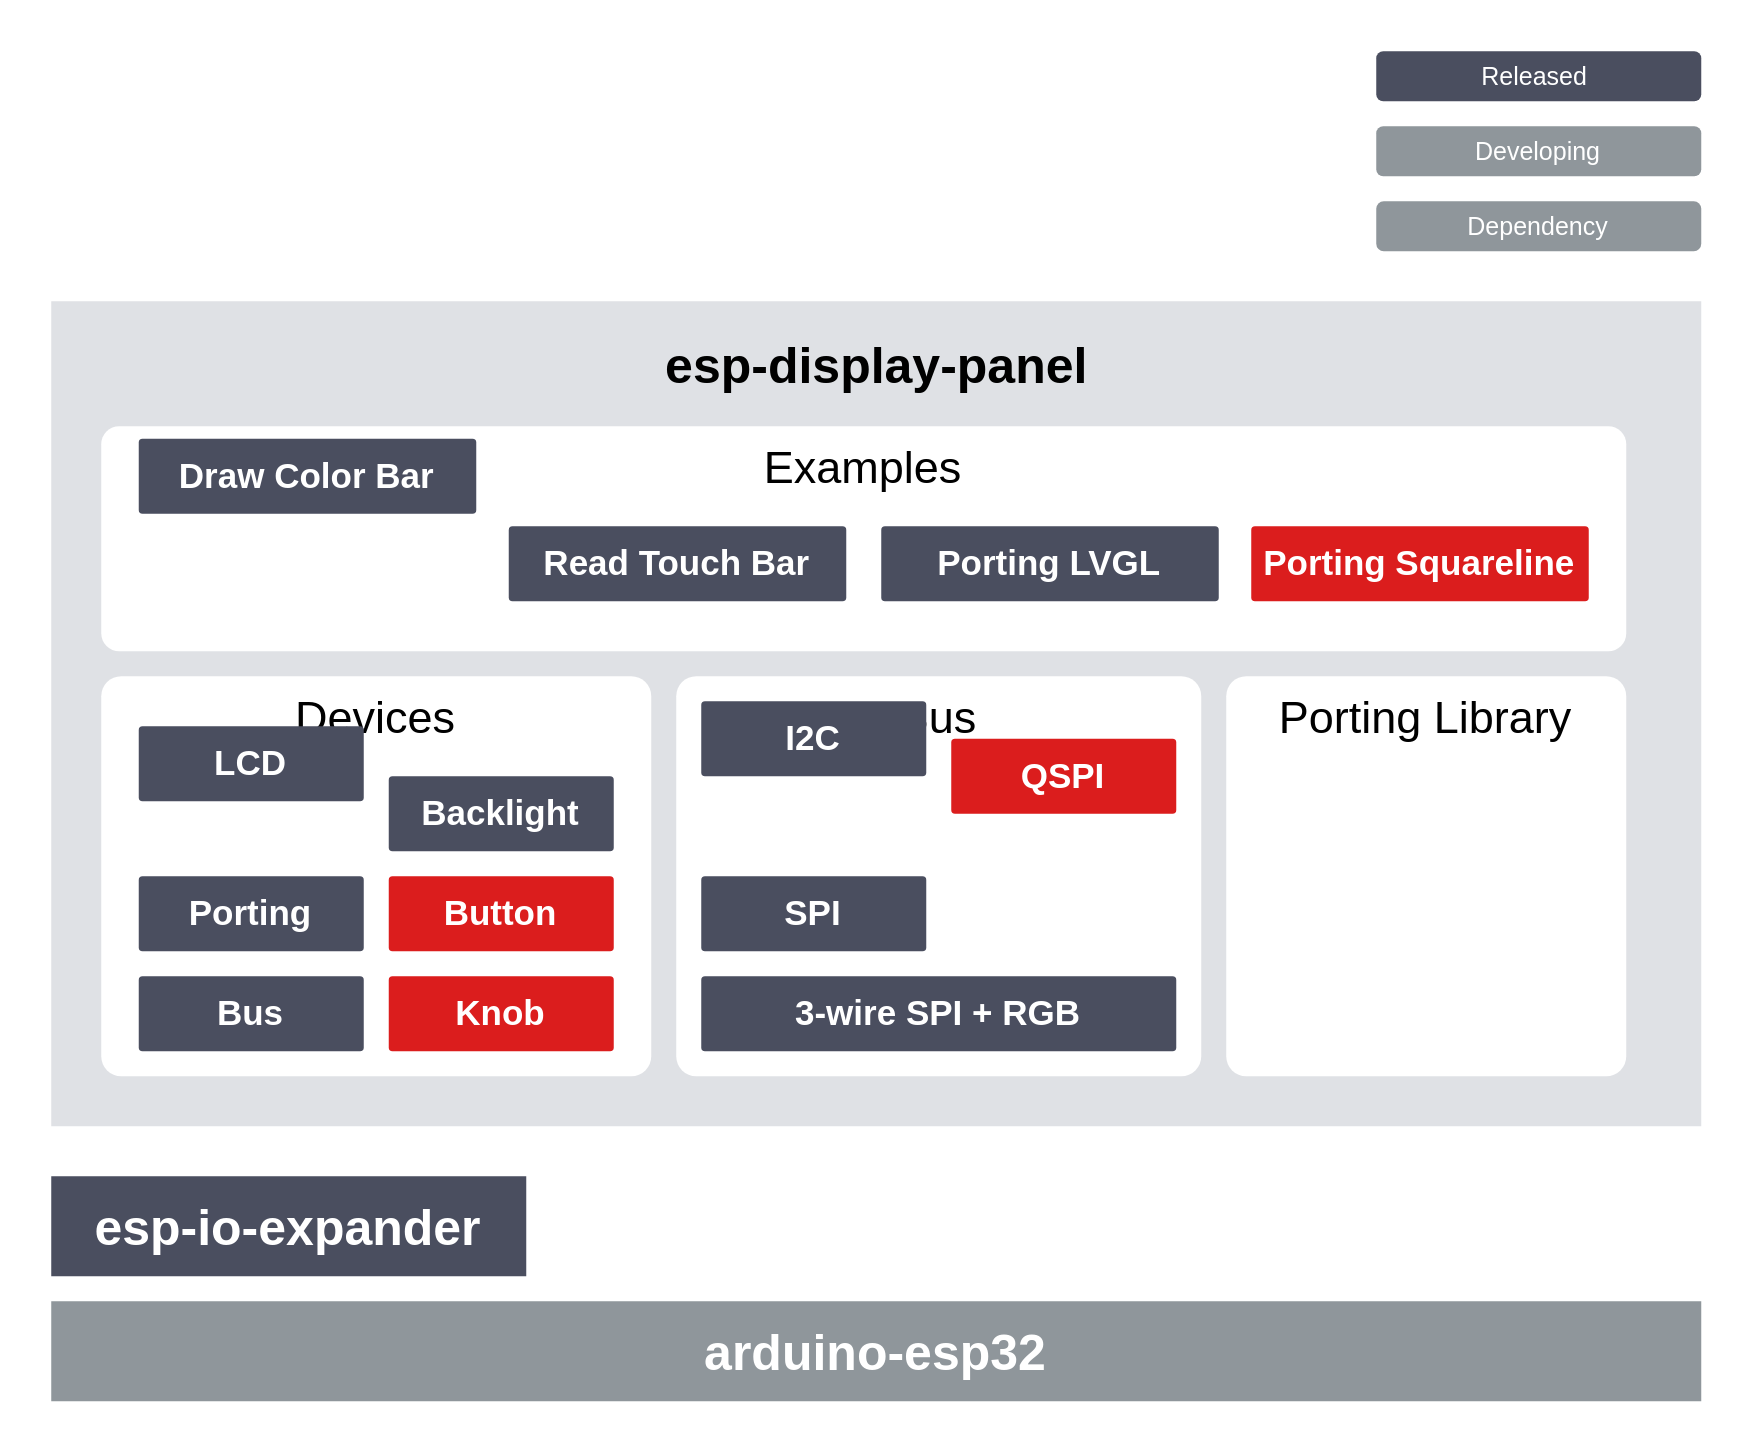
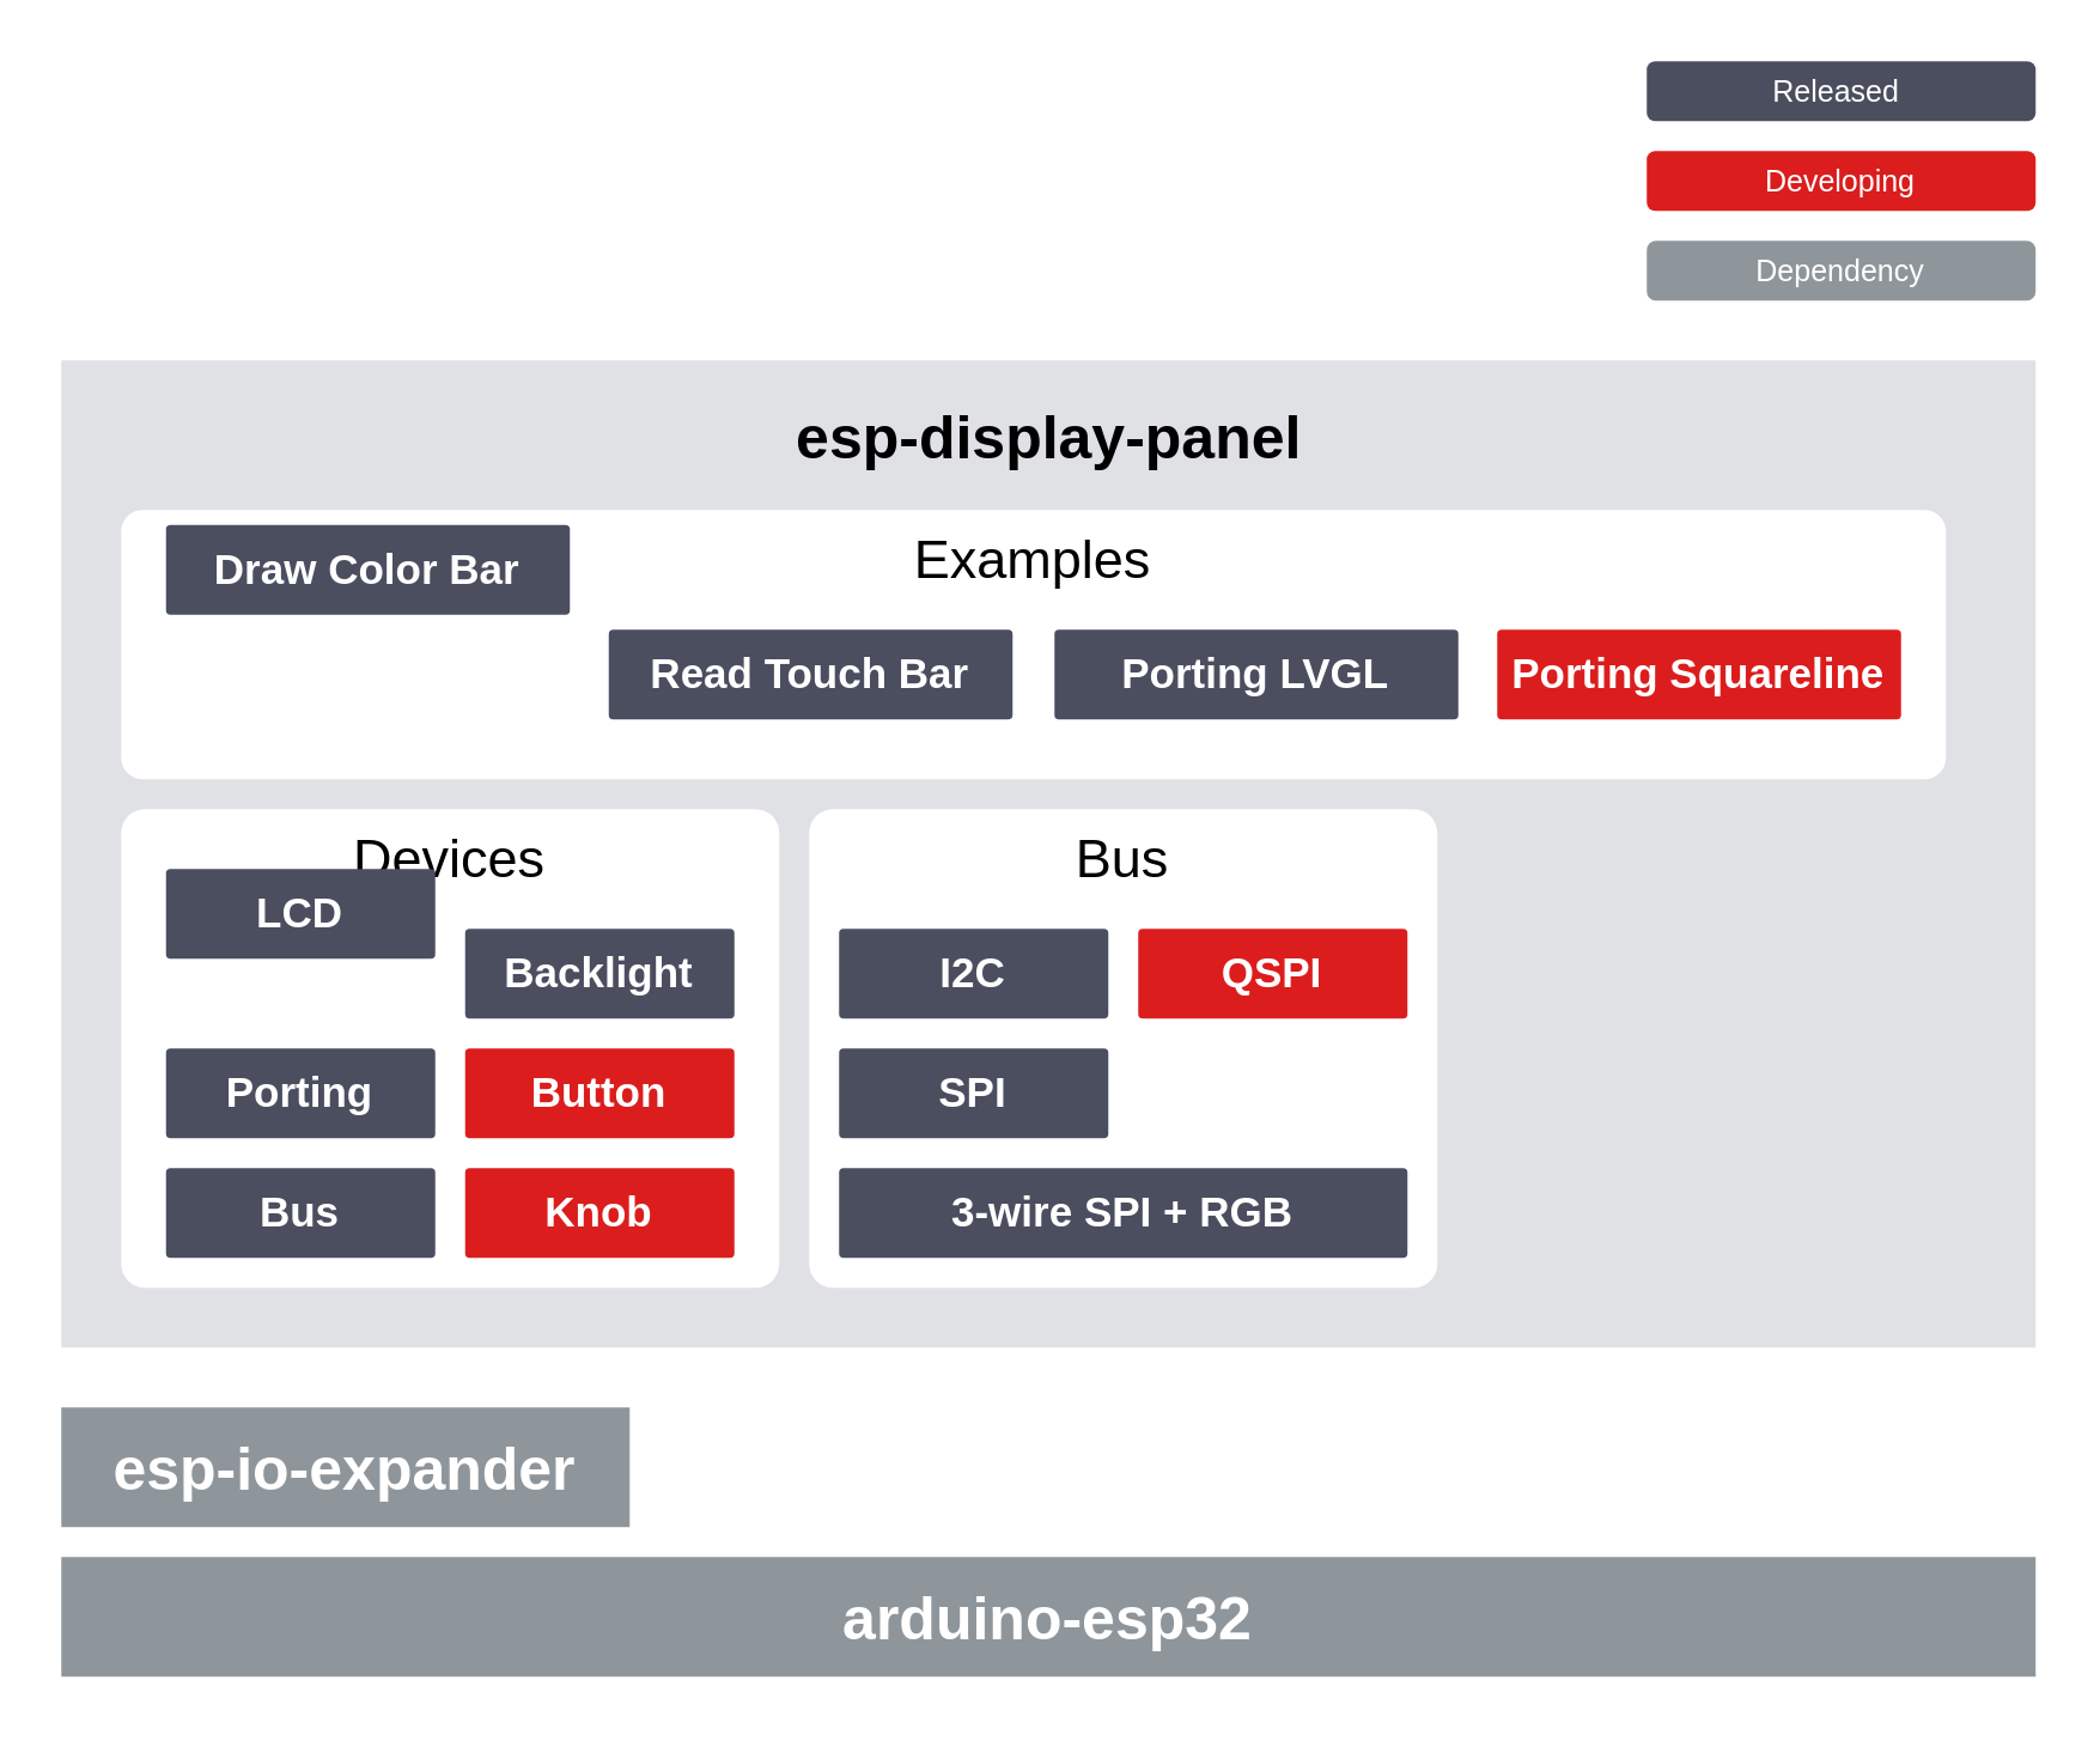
- <mxCell id="5" value="&lt;span style=&quot;font-size: 10px;&quot;&gt;&lt;font color=&quot;#ffffff&quot;&gt;Developing&lt;/font&gt;&lt;/span&gt;" style="rounded=1;whiteSpace=wrap;html=1;verticalAlign=middle;fillColor=#8f969b;strokeColor=none;fontSize=10;arcSize=14;fontColor=#000000;fontStyle=0;" parent="1" vertex="1"><mxGeometry x="550" y="50" width="130" height="20" as="geometry" /></mxCell>
+ <mxCell id="5" value="&lt;span style=&quot;font-size: 10px;&quot;&gt;&lt;font color=&quot;#ffffff&quot;&gt;Developing&lt;/font&gt;&lt;/span&gt;" style="rounded=1;whiteSpace=wrap;html=1;verticalAlign=middle;fillColor=#DB1D1D;strokeColor=none;fontSize=10;arcSize=14;fontColor=#000000;fontStyle=0" parent="1" vertex="1"><mxGeometry x="550" y="50" width="130" height="20" as="geometry" /></mxCell>
- <mxCell id="20" value="&lt;b&gt;&lt;font color=&quot;#ffffff&quot;&gt;I2C&lt;/font&gt;&lt;/b&gt;" style="rounded=1;whiteSpace=wrap;html=1;verticalAlign=middle;fillColor=#4A4E5F;strokeColor=none;fontColor=#000000;fontSize=14;gradientColor=none;arcSize=5;strokeWidth=2;movable=1;resizable=1;rotatable=1;deletable=1;editable=1;connectable=1;" parent="1" vertex="1"><mxGeometry x="280" y="280" width="90" height="30" as="geometry" /></mxCell>
+ <mxCell id="20" value="&lt;b&gt;&lt;font color=&quot;#ffffff&quot;&gt;I2C&lt;/font&gt;&lt;/b&gt;" style="rounded=1;whiteSpace=wrap;html=1;verticalAlign=middle;fillColor=#4A4E5F;strokeColor=none;fontColor=#000000;fontSize=14;gradientColor=none;arcSize=5;strokeWidth=2;movable=1;resizable=1;rotatable=1;deletable=1;editable=1;connectable=1;" parent="1" vertex="1"><mxGeometry x="280" y="310" width="90" height="30" as="geometry" /></mxCell>
- <mxCell id="23" value="&lt;b&gt;&lt;font color=&quot;#ffffff&quot;&gt;QSPI&lt;/font&gt;&lt;/b&gt;" style="rounded=1;whiteSpace=wrap;html=1;verticalAlign=middle;fillColor=#DB1D1D;strokeColor=none;fontColor=#000000;fontSize=14;gradientColor=none;arcSize=5;strokeWidth=2;movable=1;resizable=1;rotatable=1;deletable=1;editable=1;connectable=1;" parent="1" vertex="1"><mxGeometry x="380" y="295" width="90" height="30" as="geometry" /></mxCell>
+ <mxCell id="23" value="&lt;b&gt;&lt;font color=&quot;#ffffff&quot;&gt;QSPI&lt;/font&gt;&lt;/b&gt;" style="rounded=1;whiteSpace=wrap;html=1;verticalAlign=middle;fillColor=#DB1D1D;strokeColor=none;fontColor=#000000;fontSize=14;gradientColor=none;arcSize=5;strokeWidth=2;movable=1;resizable=1;rotatable=1;deletable=1;editable=1;connectable=1;" parent="1" vertex="1"><mxGeometry x="380" y="310" width="90" height="30" as="geometry" /></mxCell>
- <mxCell id="14" value="&lt;font style=&quot;font-size: 18px;&quot;&gt;Porting Library&lt;/font&gt;" style="rounded=1;whiteSpace=wrap;html=1;verticalAlign=top;fillColor=#FFFFFF;strokeColor=none;fontColor=#000000;fontSize=14;gradientColor=none;arcSize=5;strokeWidth=2;movable=1;resizable=1;rotatable=1;deletable=1;editable=1;connectable=1;" parent="1" vertex="1"><mxGeometry x="490" y="270" width="160" height="160" as="geometry" /></mxCell>
- <mxCell id="7" value="&lt;b style=&quot;&quot;&gt;&lt;font color=&quot;#ffffff&quot; style=&quot;font-size: 20px;&quot;&gt;esp-io-expander&lt;/font&gt;&lt;/b&gt;" style="rounded=1;whiteSpace=wrap;html=1;verticalAlign=middle;fillColor=#4a4e5f;strokeColor=none;fontSize=14;arcSize=0;strokeWidth=1;" parent="1" vertex="1"><mxGeometry x="20" y="470" width="190" height="40" as="geometry" /></mxCell>
+ <mxCell id="7" value="&lt;b style=&quot;&quot;&gt;&lt;font color=&quot;#ffffff&quot; style=&quot;font-size: 20px;&quot;&gt;esp-io-expander&lt;/font&gt;&lt;/b&gt;" style="rounded=1;whiteSpace=wrap;html=1;verticalAlign=middle;fillColor=#8F969B;strokeColor=none;fontSize=14;arcSize=0;strokeWidth=1;" parent="1" vertex="1"><mxGeometry x="20" y="470" width="190" height="40" as="geometry" /></mxCell>
